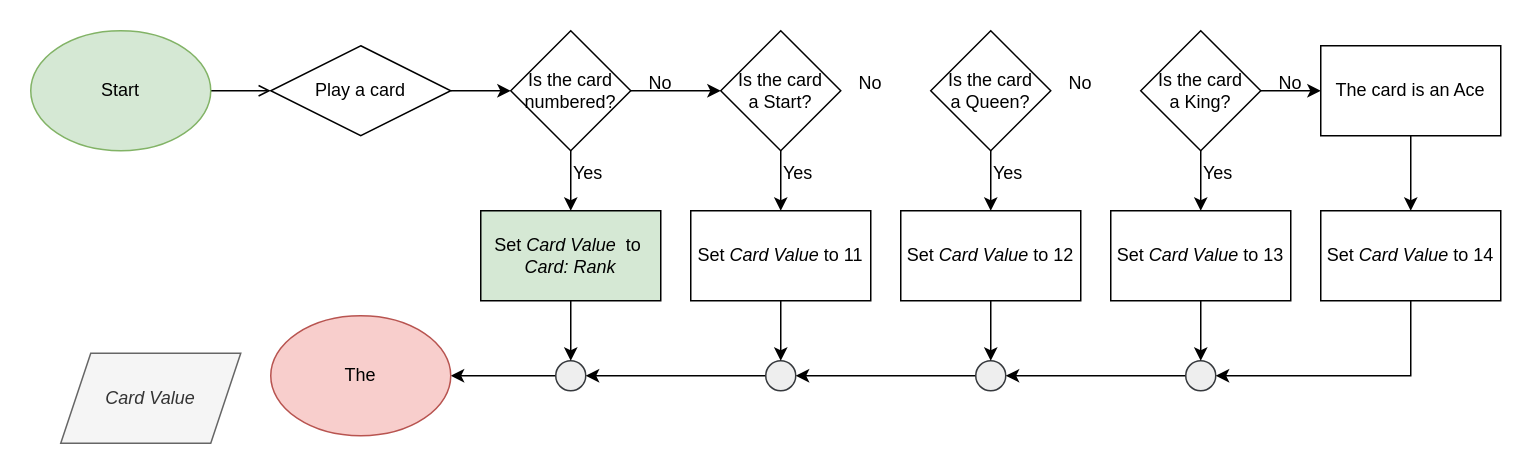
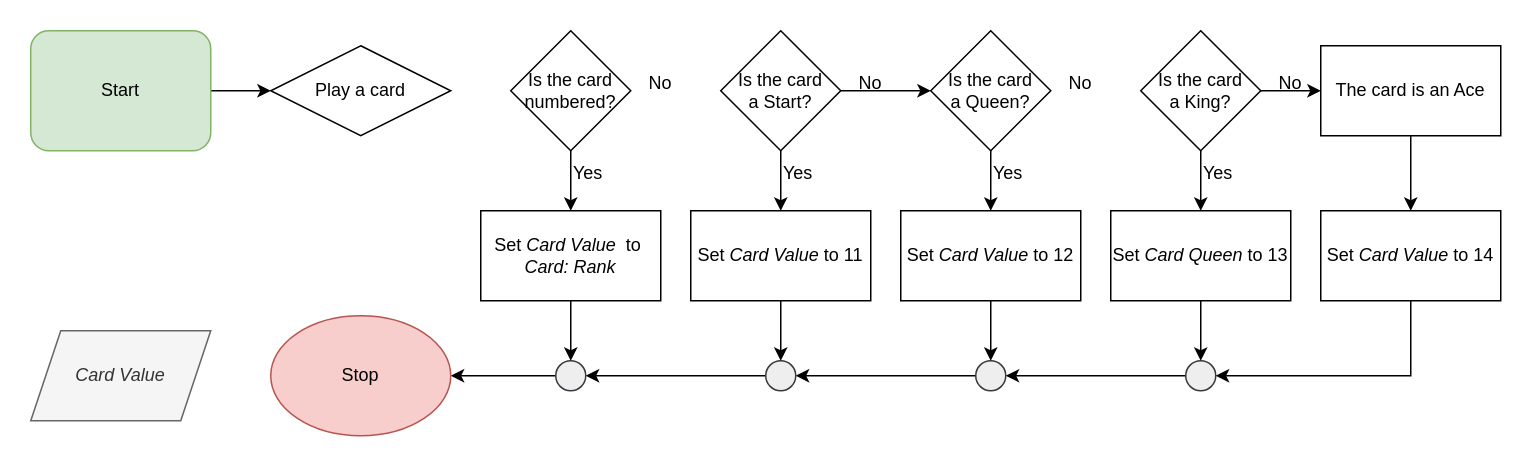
- <mxCell id="3" value="Start" style="ellipse;whiteSpace=wrap;html=1;fillColor=#d5e8d4;strokeColor=#82b366;" vertex="1" parent="1"><mxGeometry x="20" y="20" width="120" height="80" as="geometry" /></mxCell>
+ <mxCell id="3" value="Start" style="whiteSpace=wrap;html=1;fillColor=#d5e8d4;strokeColor=#82b366;rounded=1;" vertex="1" parent="1"><mxGeometry x="20" y="20" width="120" height="80" as="geometry" /></mxCell>
- <mxCell id="2" value="" style="edgeStyle=orthogonalEdgeStyle;rounded=0;orthogonalLoop=1;jettySize=auto;html=1;endArrow=open;" edge="1" parent="1" source="3" target="5"><mxGeometry relative="1" as="geometry" /></mxCell>
+ <mxCell id="2" value="" style="edgeStyle=orthogonalEdgeStyle;rounded=0;orthogonalLoop=1;jettySize=auto;html=1;" edge="1" parent="1" source="3" target="5"><mxGeometry relative="1" as="geometry" /></mxCell>
- <mxCell id="4" style="edgeStyle=orthogonalEdgeStyle;rounded=0;orthogonalLoop=1;jettySize=auto;html=1;exitX=1;exitY=0.5;exitDx=0;exitDy=0;" edge="1" parent="1" source="5" target="8"><mxGeometry relative="1" as="geometry" /></mxCell>
- <mxCell id="6" style="edgeStyle=orthogonalEdgeStyle;rounded=0;orthogonalLoop=1;jettySize=auto;html=1;exitX=1;exitY=0.5;exitDx=0;exitDy=0;entryX=0;entryY=0.5;entryDx=0;entryDy=0;" edge="1" parent="1" source="8" target="11"><mxGeometry relative="1" as="geometry" /></mxCell>
+ <mxCell id="9" style="edgeStyle=orthogonalEdgeStyle;rounded=0;orthogonalLoop=1;jettySize=auto;html=1;exitX=1;exitY=0.5;exitDx=0;exitDy=0;entryX=0;entryY=0.5;entryDx=0;entryDy=0;" edge="1" parent="1" source="11" target="13"><mxGeometry relative="1" as="geometry" /></mxCell>
- <mxCell id="31" value="Set &lt;i&gt;Card Value&lt;/i&gt;&amp;nbsp; to&amp;nbsp; &lt;i&gt;Card: Rank&lt;/i&gt;" style="rounded=0;whiteSpace=wrap;html=1;fillColor=#d5e8d4;" vertex="1" parent="1"><mxGeometry x="320" y="140" width="120" height="60" as="geometry" /></mxCell>
+ <mxCell id="31" value="Set &lt;i&gt;Card Value&lt;/i&gt;&amp;nbsp; to&amp;nbsp; &lt;i&gt;Card: Rank&lt;/i&gt;" style="rounded=0;whiteSpace=wrap;html=1;" vertex="1" parent="1"><mxGeometry x="320" y="140" width="120" height="60" as="geometry" /></mxCell>
- <mxCell id="37" value="Set&amp;nbsp;&lt;i style=&quot;border-color: var(--border-color);&quot;&gt;Card Value&lt;/i&gt;&amp;nbsp;to 13" style="rounded=0;whiteSpace=wrap;html=1;" vertex="1" parent="1"><mxGeometry x="740" y="140" width="120" height="60" as="geometry" /></mxCell>
+ <mxCell id="37" value="Set&amp;nbsp;&lt;i style=&quot;border-color: var(--border-color);&quot;&gt;Card Queen&lt;/i&gt;&amp;nbsp;to 13" style="rounded=0;whiteSpace=wrap;html=1;" vertex="1" parent="1"><mxGeometry x="740" y="140" width="120" height="60" as="geometry" /></mxCell>
- <mxCell id="45" value="The" style="ellipse;whiteSpace=wrap;html=1;fillColor=#f8cecc;strokeColor=#b85450;" vertex="1" parent="1"><mxGeometry x="180" y="210" width="120" height="80" as="geometry" /></mxCell>
+ <mxCell id="45" value="Stop" style="ellipse;whiteSpace=wrap;html=1;fillColor=#f8cecc;strokeColor=#b85450;" vertex="1" parent="1"><mxGeometry x="180" y="210" width="120" height="80" as="geometry" /></mxCell>
- <mxCell id="46" value="&lt;i&gt;Card Value&lt;/i&gt;" style="shape=parallelogram;perimeter=parallelogramPerimeter;whiteSpace=wrap;html=1;fixedSize=1;fillColor=#f5f5f5;fontColor=#333333;strokeColor=#666666;" vertex="1" parent="1"><mxGeometry x="40" y="235" width="120" height="60" as="geometry" /></mxCell>
+ <mxCell id="46" value="&lt;i&gt;Card Value&lt;/i&gt;" style="shape=parallelogram;perimeter=parallelogramPerimeter;whiteSpace=wrap;html=1;fixedSize=1;fillColor=#f5f5f5;fontColor=#333333;strokeColor=#666666;" vertex="1" parent="1"><mxGeometry x="20" y="220" width="120" height="60" as="geometry" /></mxCell>
